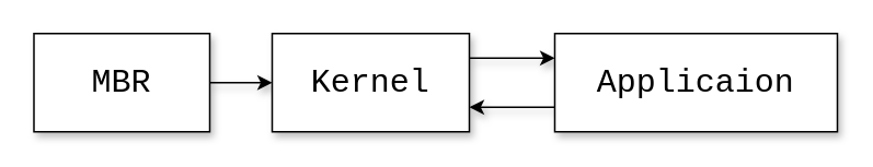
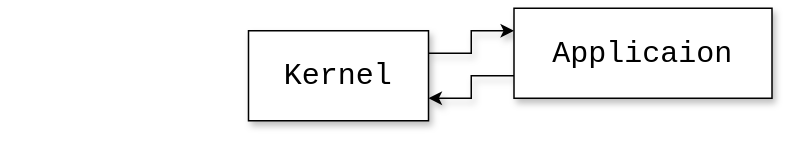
- <mxCell id="3" value="&lt;font face=&quot;Courier New&quot; style=&quot;font-size: 20px&quot;&gt;MBR&lt;/font&gt;" style="rounded=0;whiteSpace=wrap;html=1;shadow=1;" vertex="1" parent="1"><mxGeometry x="20" y="20" width="107" height="60" as="geometry" /></mxCell>
- <mxCell id="2" style="edgeStyle=orthogonalEdgeStyle;rounded=0;orthogonalLoop=1;jettySize=auto;html=1;shadow=1;" edge="1" parent="1" source="3" target="5"><mxGeometry relative="1" as="geometry" /></mxCell>
- <mxCell id="7" value="&lt;font face=&quot;Courier New&quot;&gt;&lt;span style=&quot;font-size: 20px&quot;&gt;Applicaion&lt;/span&gt;&lt;/font&gt;" style="rounded=0;whiteSpace=wrap;html=1;shadow=1;" vertex="1" parent="1"><mxGeometry x="337" y="20" width="172" height="60" as="geometry" /></mxCell>
+ <mxCell id="7" value="&lt;font face=&quot;Courier New&quot;&gt;&lt;span style=&quot;font-size: 20px&quot;&gt;Applicaion&lt;/span&gt;&lt;/font&gt;" style="rounded=0;whiteSpace=wrap;html=1;shadow=1;" vertex="1" parent="1"><mxGeometry x="342" y="5" width="172" height="60" as="geometry" /></mxCell>
